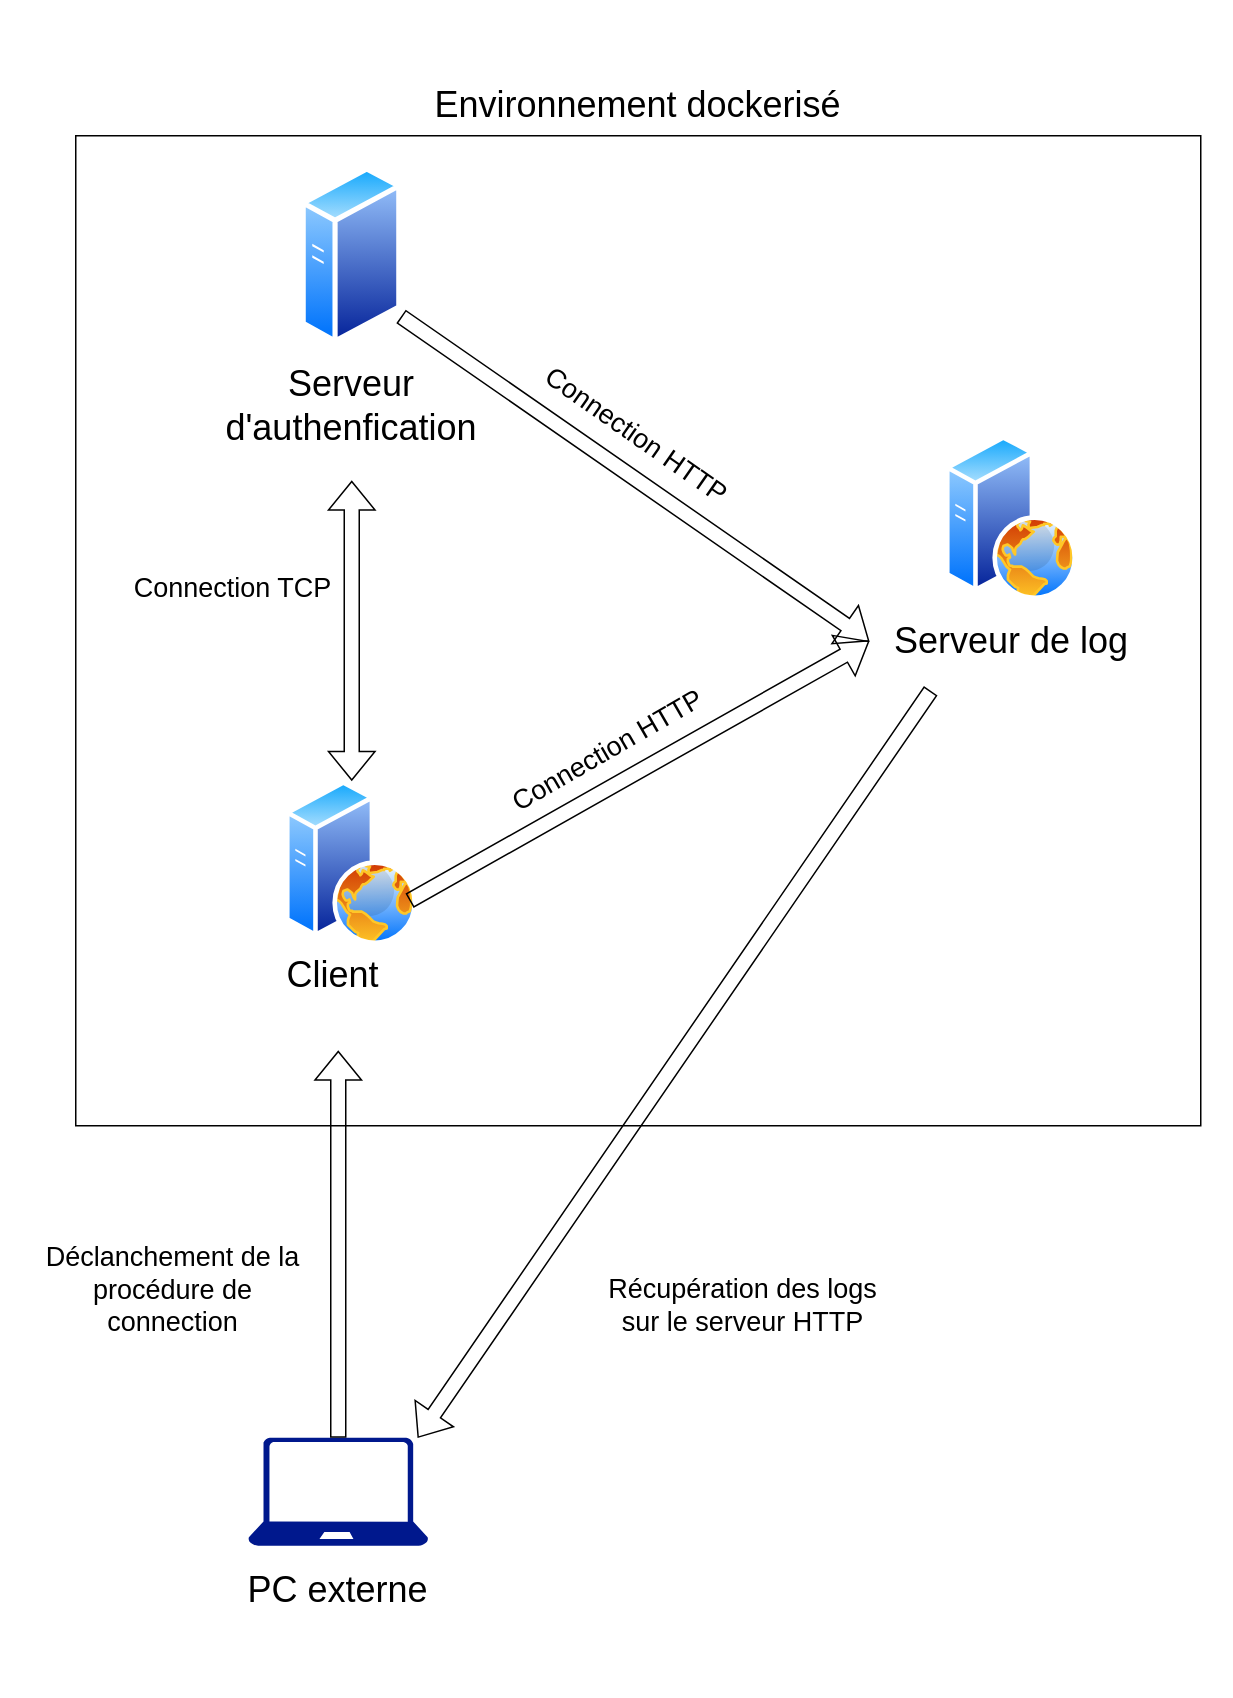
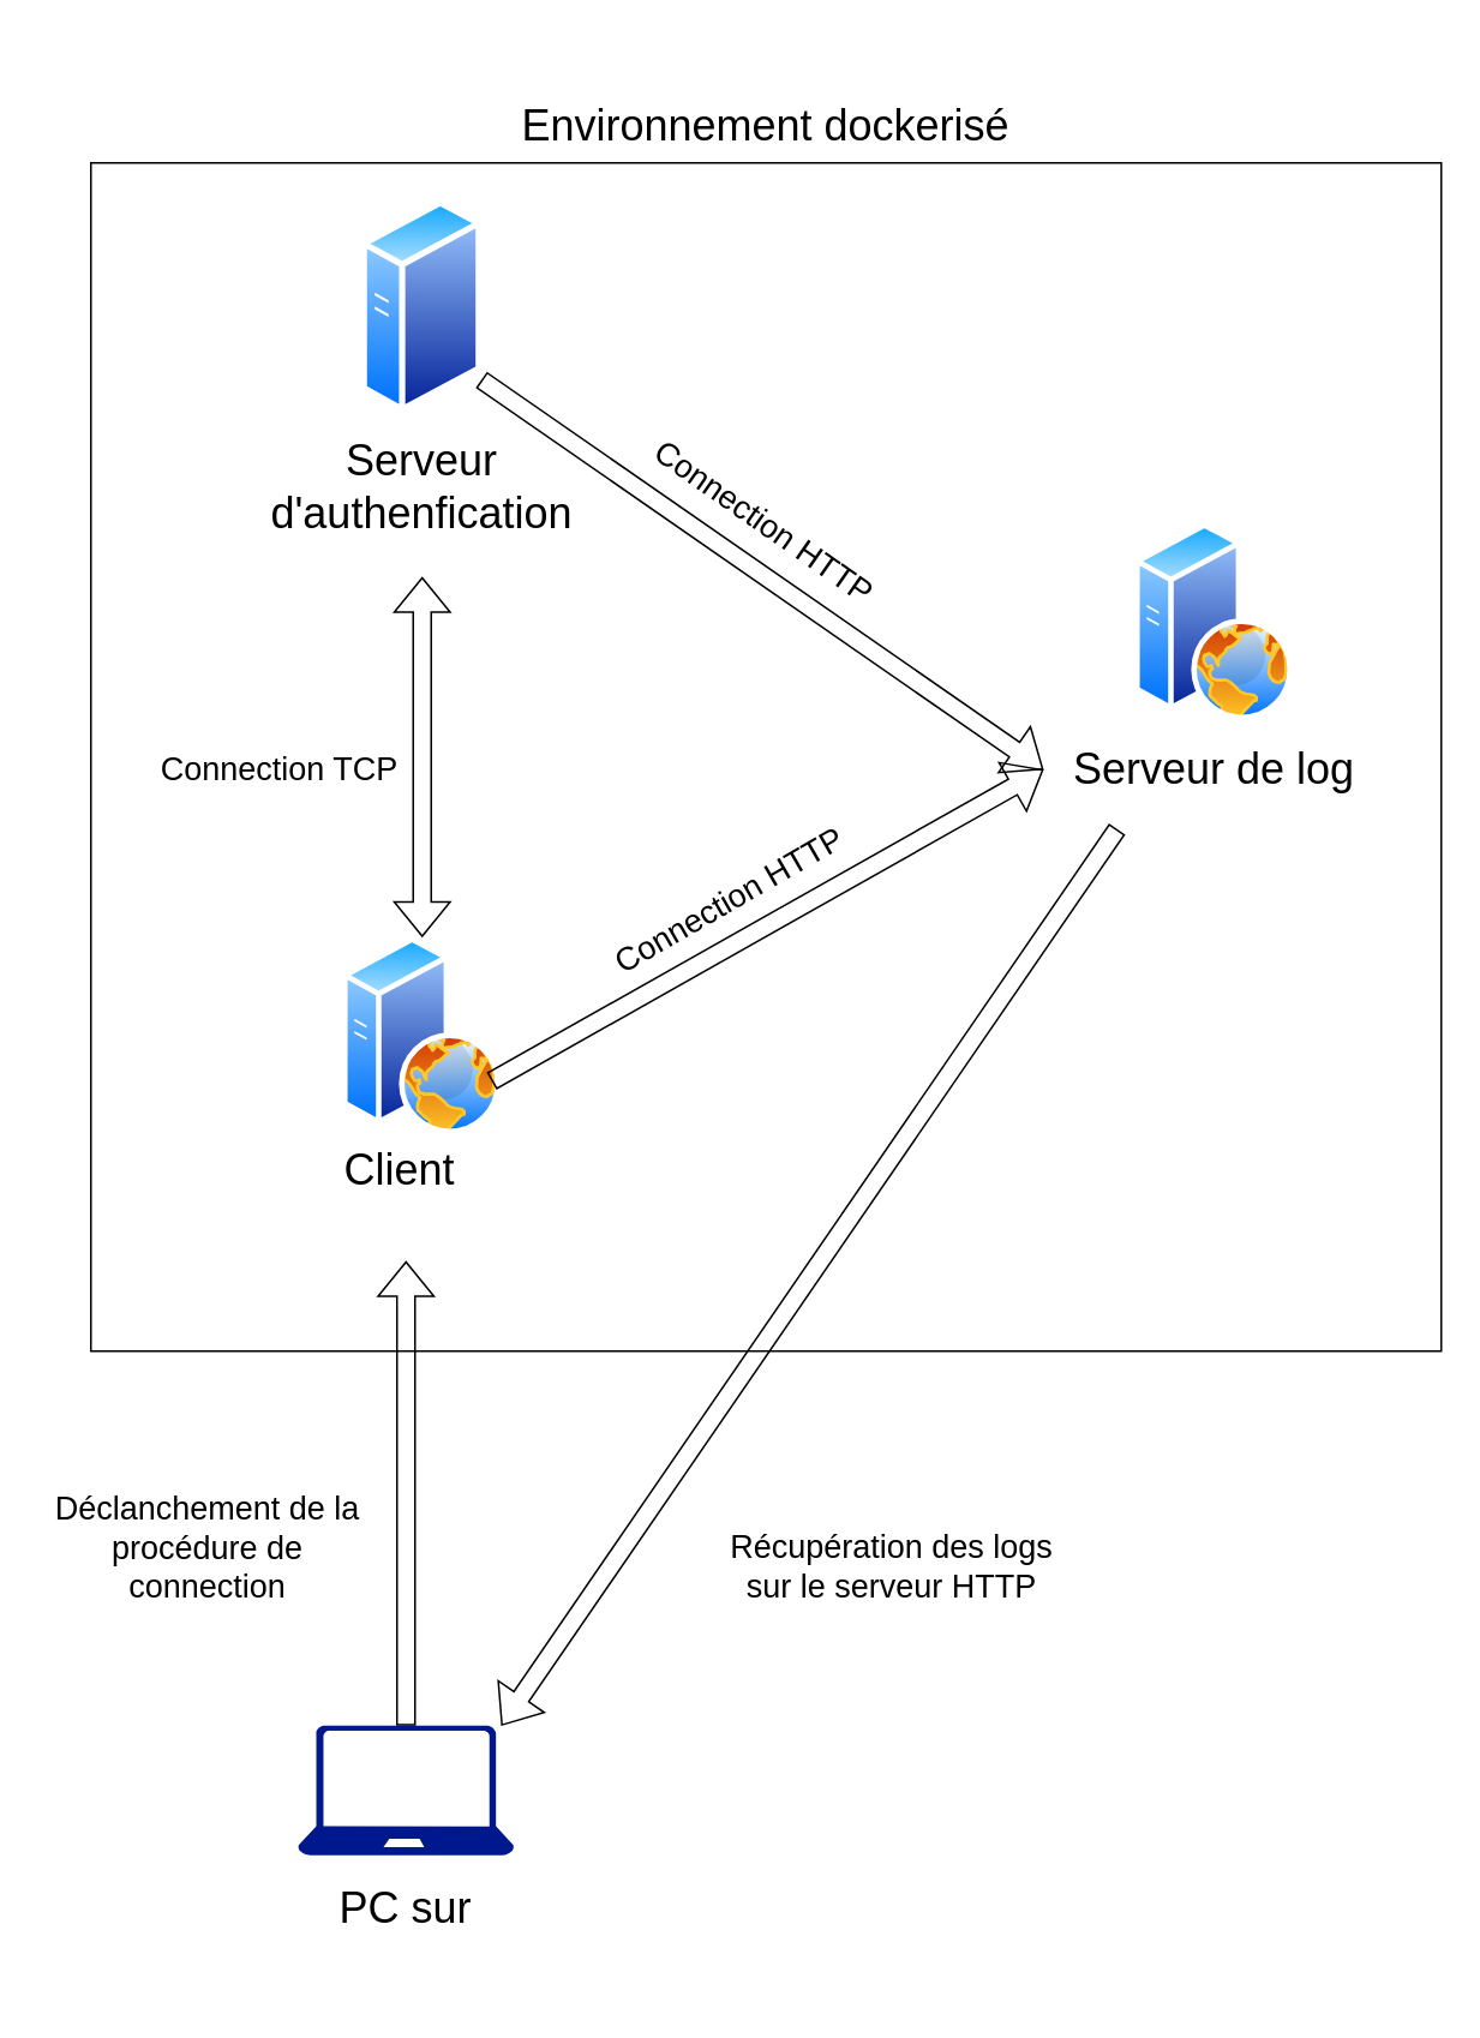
- <mxCell id="13" value="&lt;font style=&quot;&quot;&gt;&lt;font style=&quot;font-size: 18px;&quot;&gt;Connection TCP&lt;/font&gt;&lt;br&gt;&lt;/font&gt;" style="text;strokeColor=none;align=center;fillColor=none;html=1;verticalAlign=middle;whiteSpace=wrap;rounded=0;" parent="1" vertex="1"><mxGeometry x="60" y="342" width="190" height="100" as="geometry" /></mxCell>
+ <mxCell id="13" value="&lt;font style=&quot;&quot;&gt;&lt;font style=&quot;font-size: 18px;&quot;&gt;Connection TCP&lt;/font&gt;&lt;br&gt;&lt;/font&gt;" style="text;strokeColor=none;align=center;fillColor=none;html=1;verticalAlign=middle;whiteSpace=wrap;rounded=0;" parent="1" vertex="1"><mxGeometry x="60" y="377" width="190" height="100" as="geometry" /></mxCell>
- <mxCell id="10" value="&lt;font style=&quot;font-size: 24px;&quot;&gt;PC externe&lt;/font&gt;" style="text;strokeColor=none;align=center;fillColor=none;html=1;verticalAlign=middle;whiteSpace=wrap;rounded=0;" parent="1" vertex="1"><mxGeometry x="130" y="1010" width="190" height="100" as="geometry" /></mxCell>
+ <mxCell id="10" value="&lt;font style=&quot;font-size: 24px;&quot;&gt;PC sur&lt;/font&gt;" style="text;strokeColor=none;align=center;fillColor=none;html=1;verticalAlign=middle;whiteSpace=wrap;rounded=0;" parent="1" vertex="1"><mxGeometry x="130" y="1010" width="190" height="100" as="geometry" /></mxCell>
